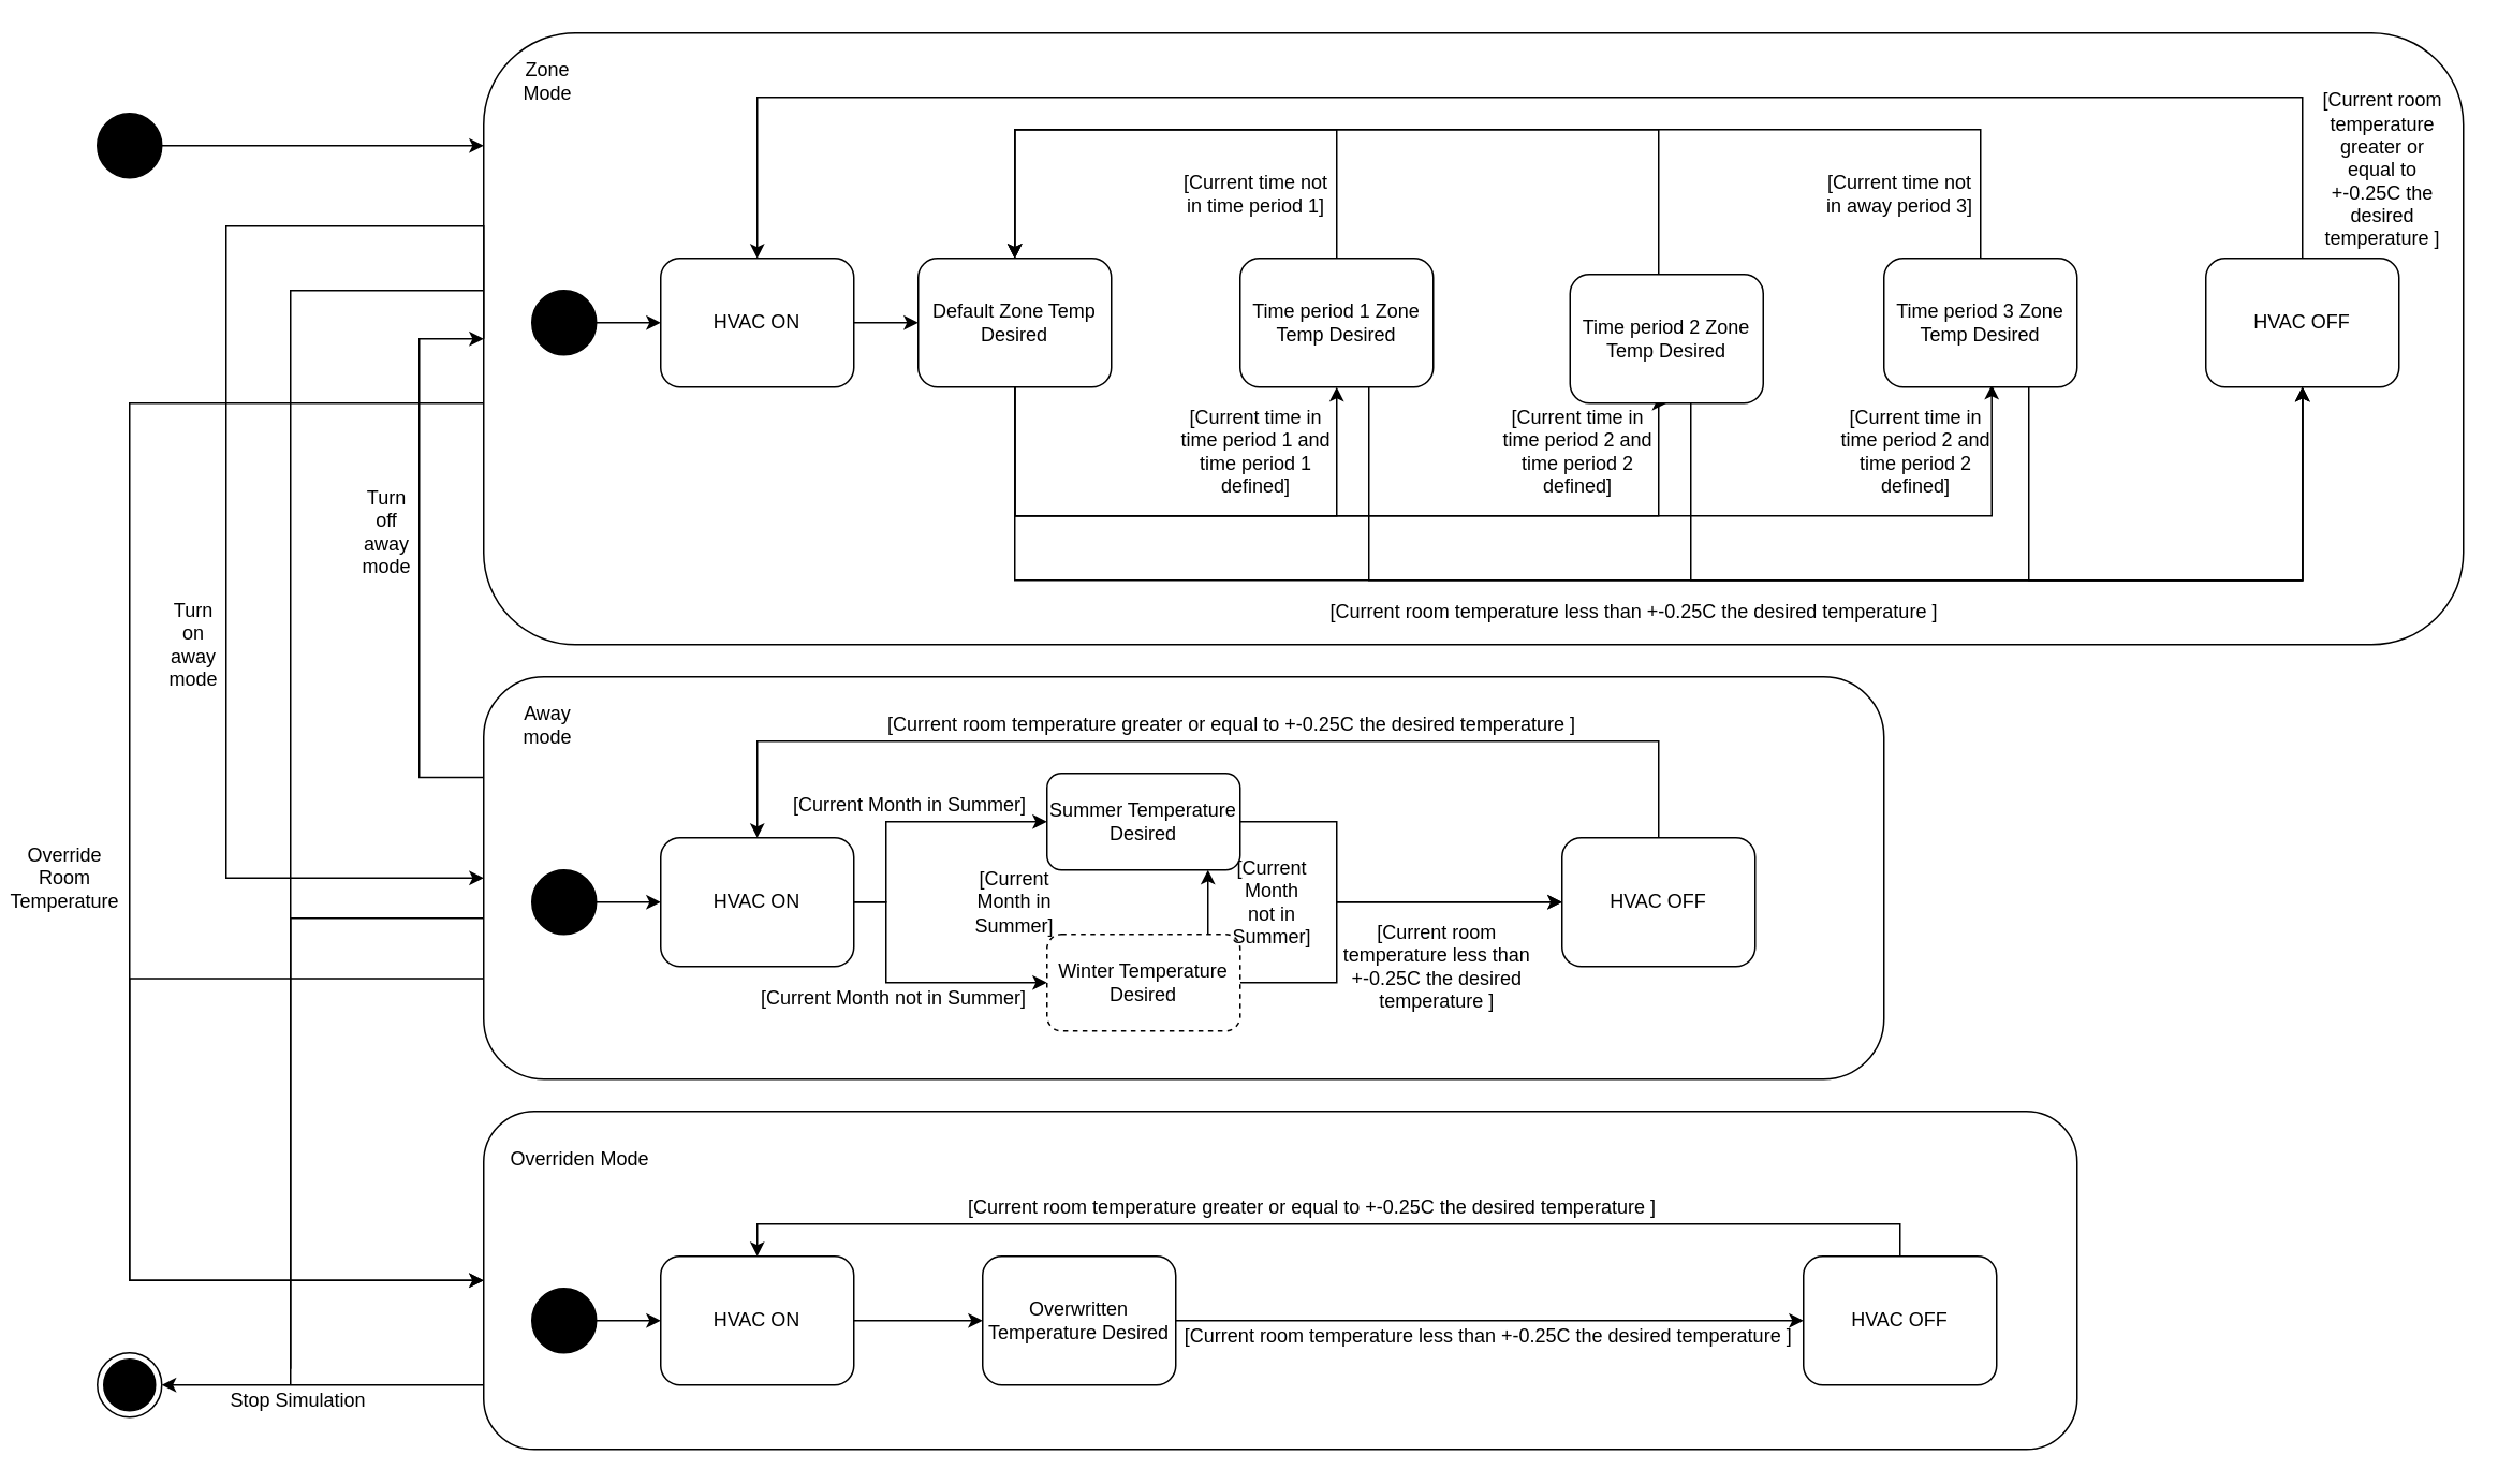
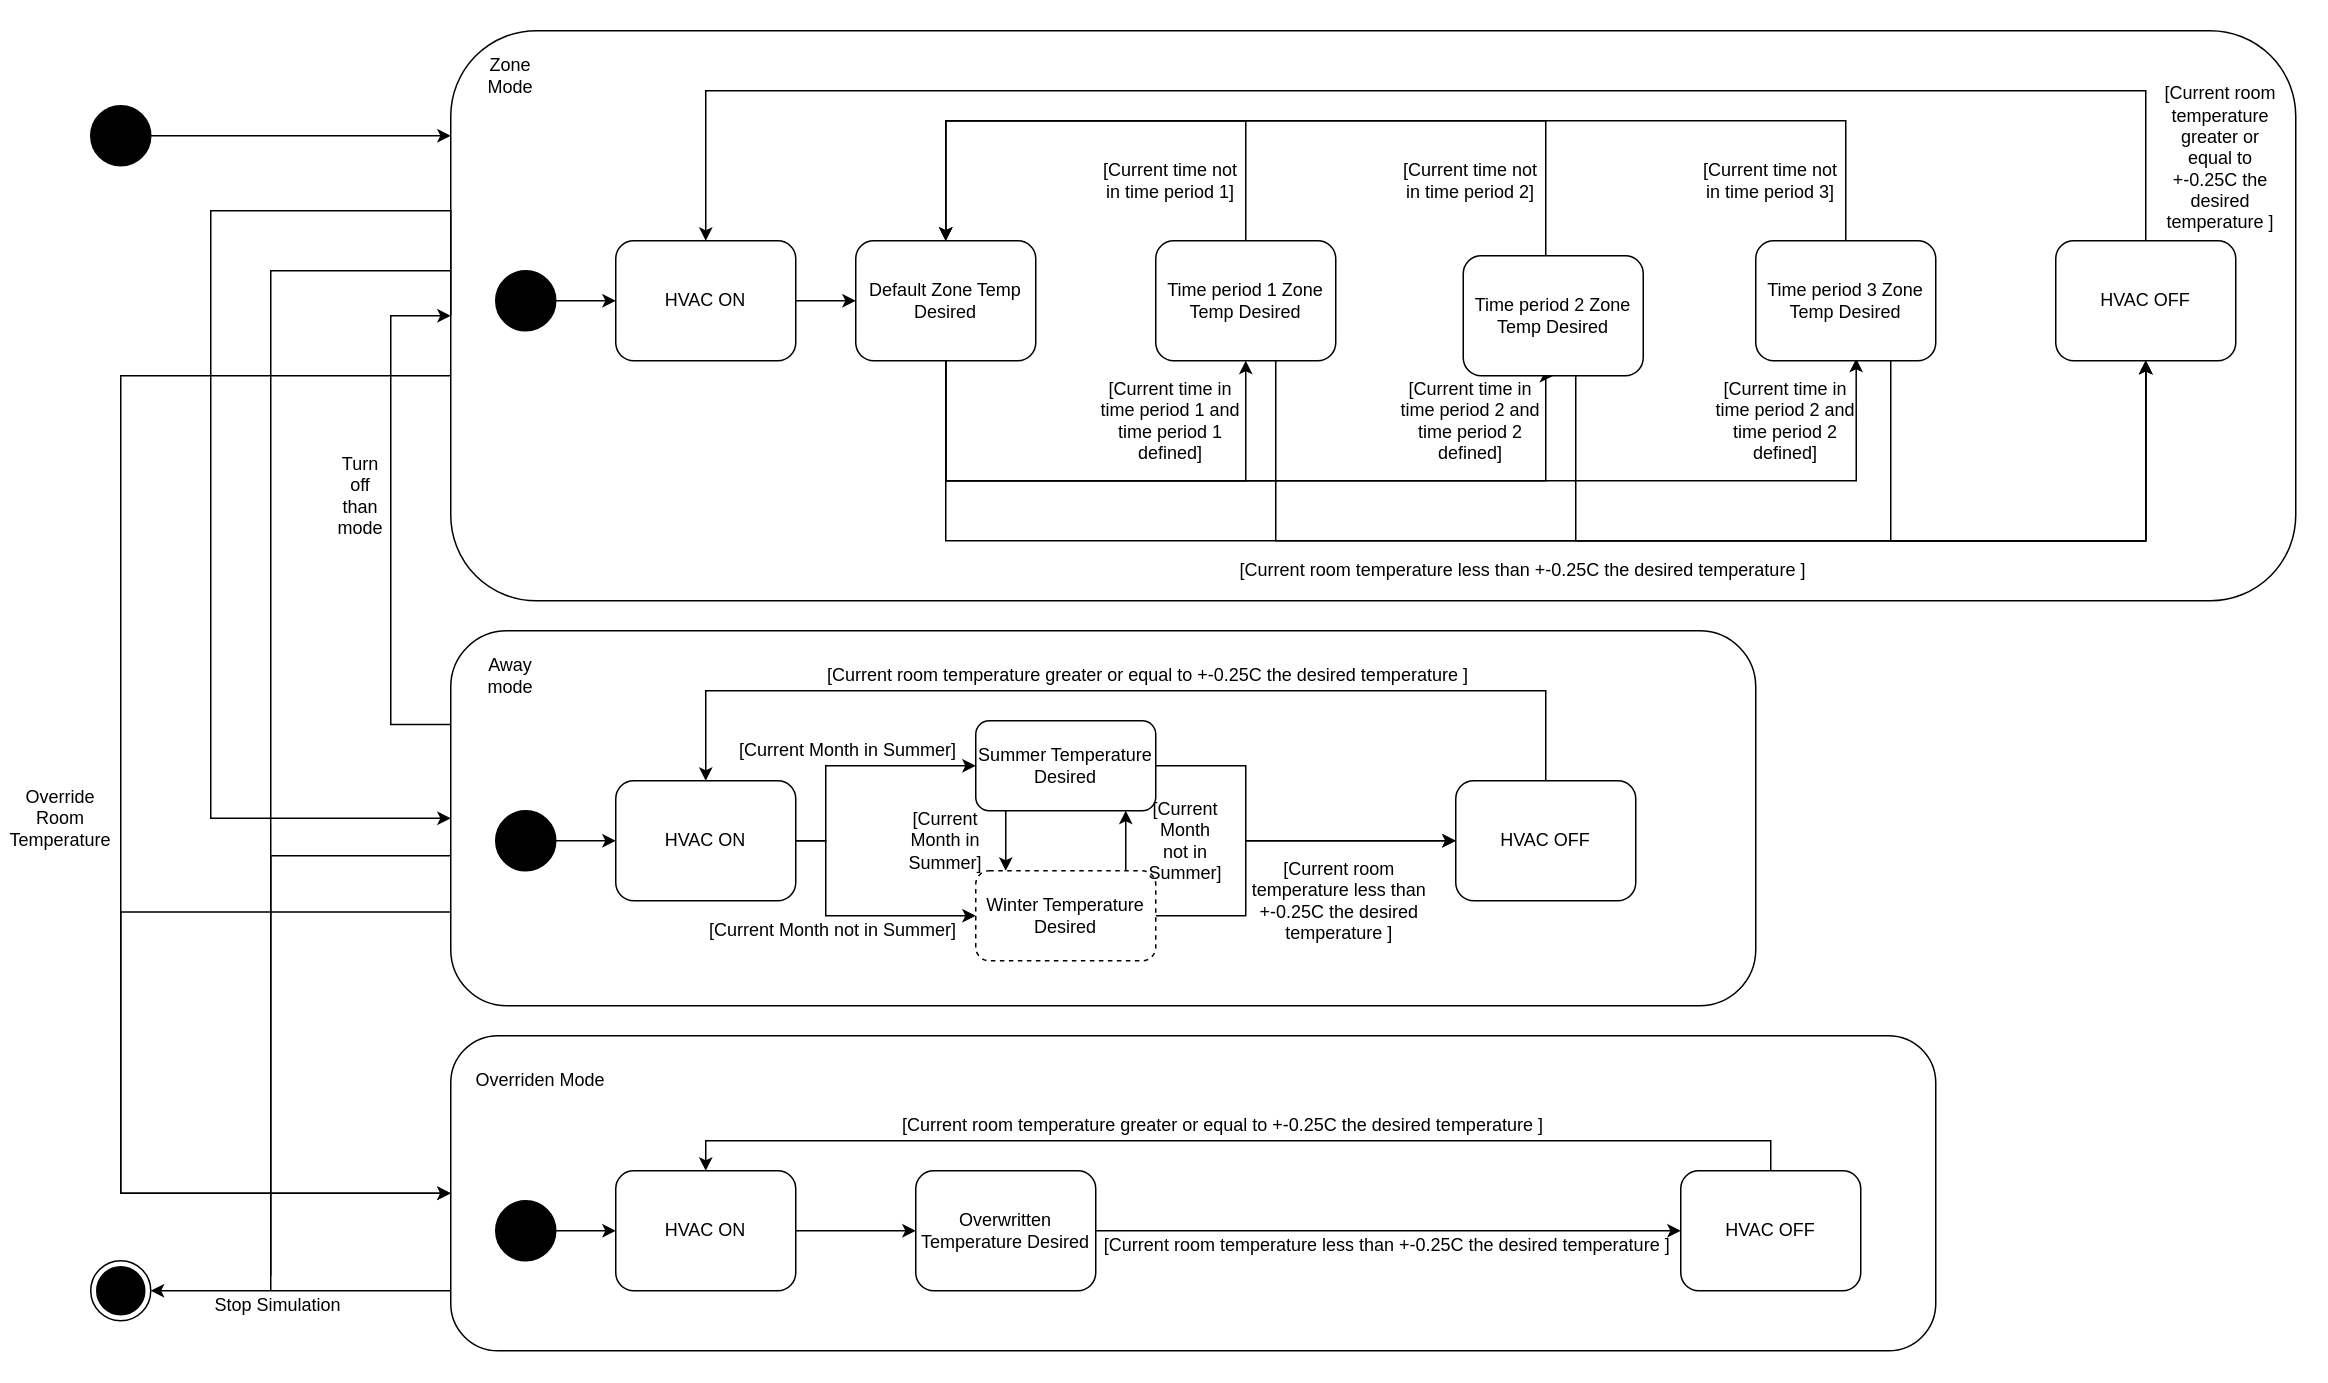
+ <mxCell id="25" value="[Current time not in time period 2]" style="text;html=1;strokeColor=none;fillColor=none;align=center;verticalAlign=middle;whiteSpace=wrap;rounded=0;" vertex="1" parent="1"><mxGeometry x="930" y="110" width="100" height="20" as="geometry" /></mxCell>
- <mxCell id="26" value="[Current time not in away period 3]" style="text;html=1;strokeColor=none;fillColor=none;align=center;verticalAlign=middle;whiteSpace=wrap;rounded=0;" vertex="1" parent="1"><mxGeometry x="1130" y="110" width="100" height="20" as="geometry" /></mxCell>
+ <mxCell id="26" value="[Current time not in time period 3]" style="text;html=1;strokeColor=none;fillColor=none;align=center;verticalAlign=middle;whiteSpace=wrap;rounded=0;" vertex="1" parent="1"><mxGeometry x="1130" y="110" width="100" height="20" as="geometry" /></mxCell>
- <mxCell id="75" value="Turn off&lt;br&gt;away&lt;br&gt;mode" style="text;html=1;strokeColor=none;fillColor=none;align=center;verticalAlign=middle;whiteSpace=wrap;rounded=0;" vertex="1" parent="1"><mxGeometry x="220" y="290" width="40" height="80" as="geometry" /></mxCell>
+ <mxCell id="75" value="Turn off&lt;br&gt;than&lt;br&gt;mode" style="text;html=1;strokeColor=none;fillColor=none;align=center;verticalAlign=middle;whiteSpace=wrap;rounded=0;" vertex="1" parent="1"><mxGeometry x="220" y="290" width="40" height="80" as="geometry" /></mxCell>
- <mxCell id="74" value="Turn on away mode" style="text;html=1;strokeColor=none;fillColor=none;align=center;verticalAlign=middle;whiteSpace=wrap;rounded=0;" vertex="1" parent="1"><mxGeometry x="100" y="360" width="40" height="80" as="geometry" /></mxCell>
+ <mxCell id="37" style="edgeStyle=orthogonalEdgeStyle;rounded=0;orthogonalLoop=1;jettySize=auto;html=1;" edge="1" parent="1" source="38" target="41"><mxGeometry relative="1" as="geometry"><Array as="points"><mxPoint x="670" y="560" /><mxPoint x="670" y="560" /></Array></mxGeometry></mxCell>
